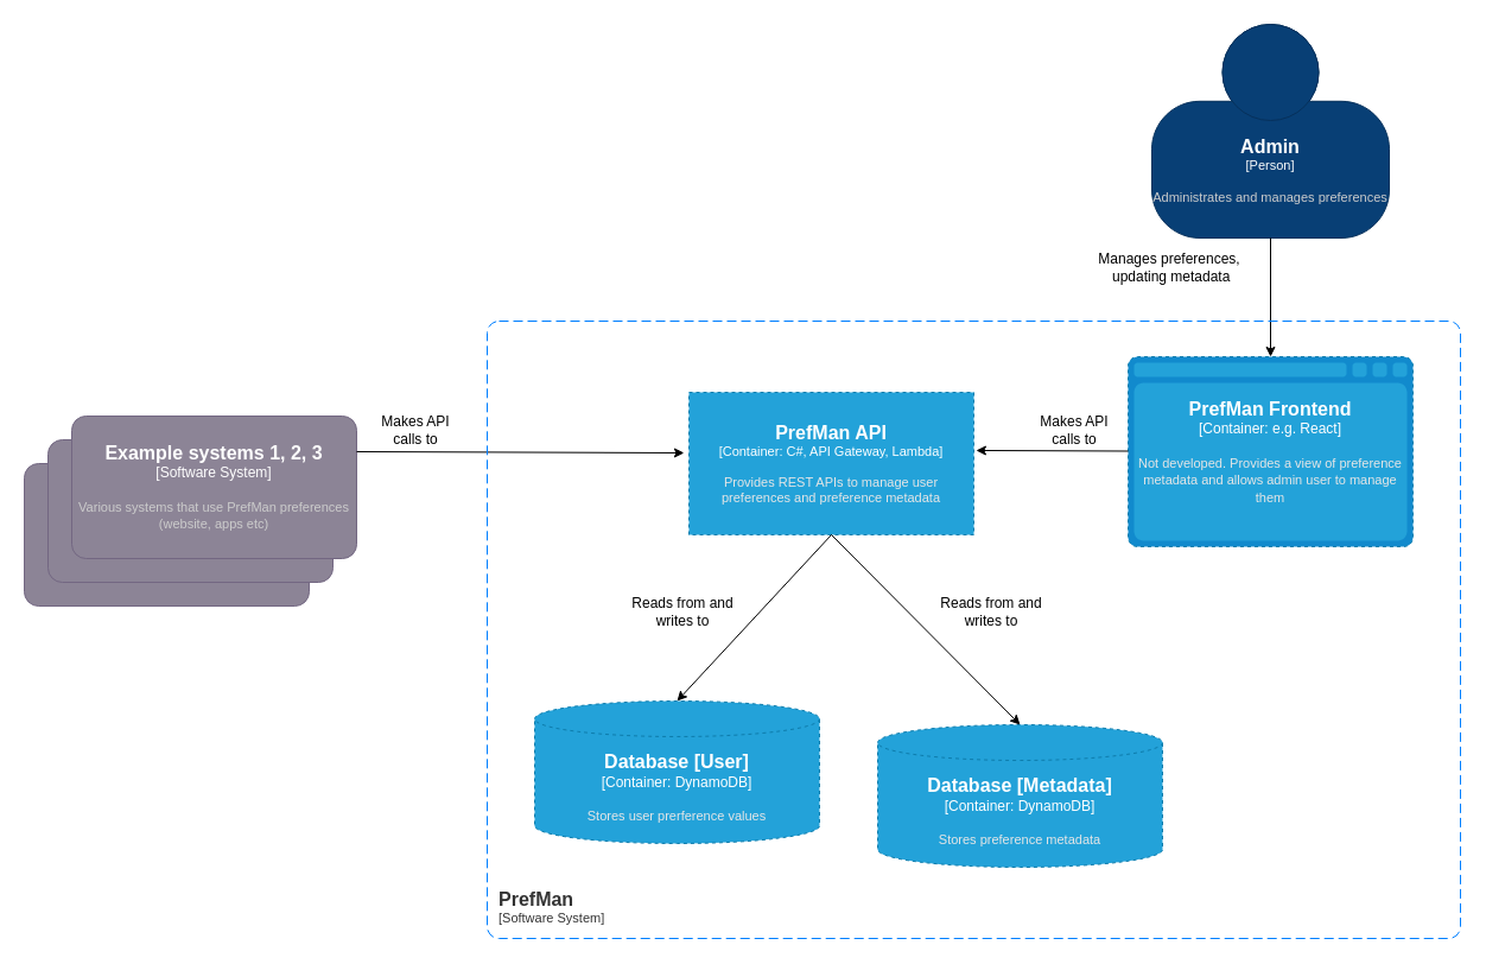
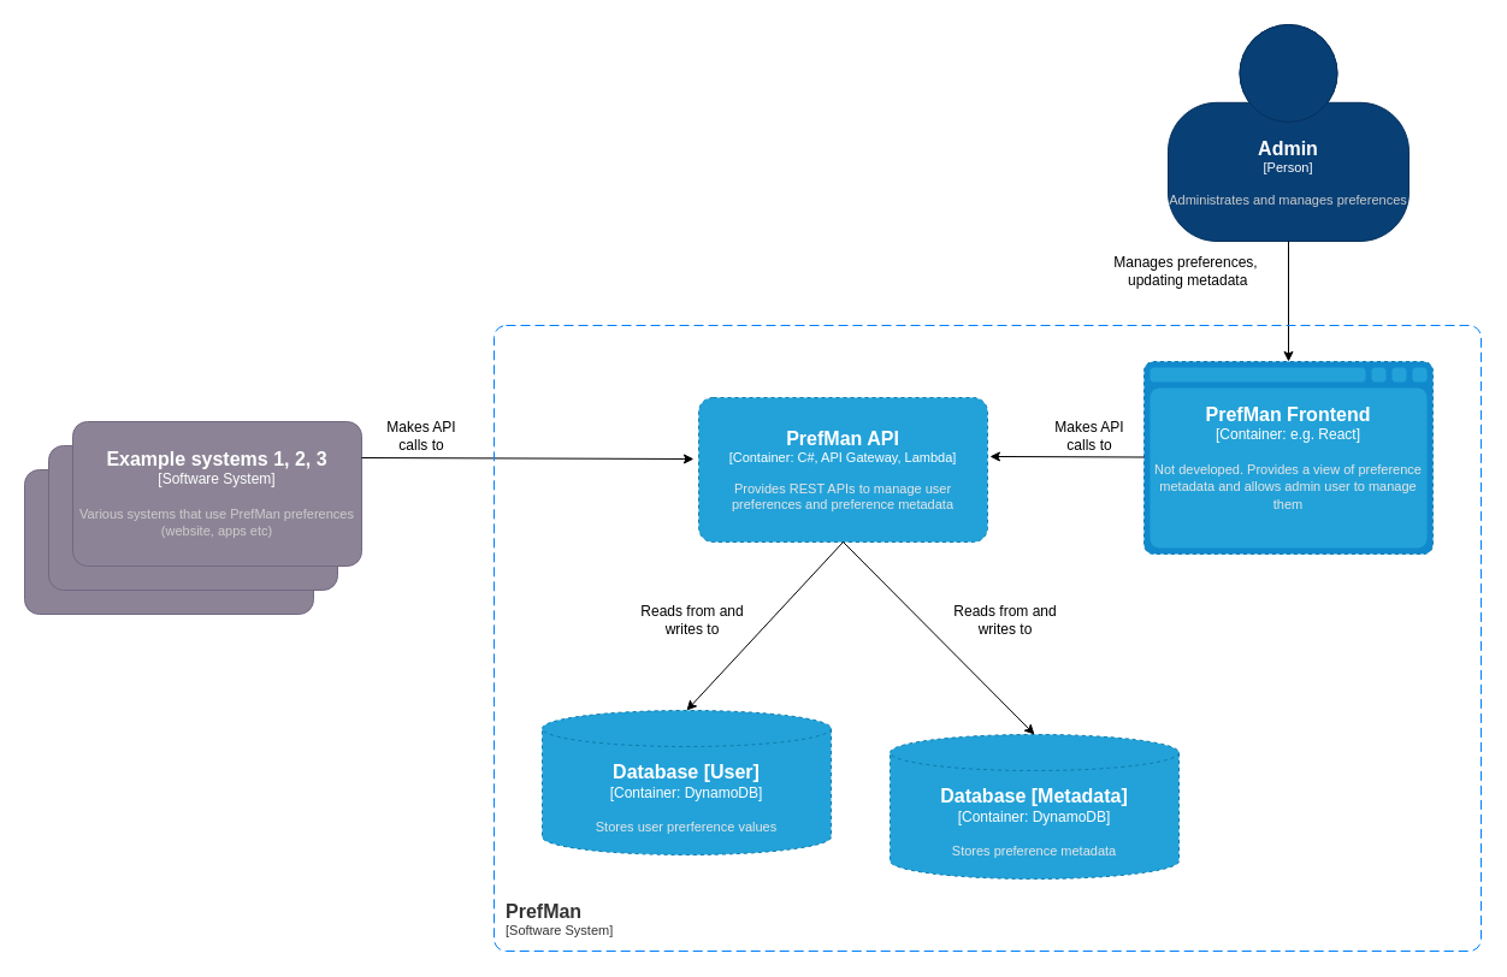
- <mxCell id="11" value="&lt;font style=&quot;font-size: 16px&quot;&gt;&lt;b&gt;PrefMan API&lt;/b&gt;&lt;/font&gt;&lt;div&gt;[Container: C#, API Gateway, Lambda]&lt;/div&gt;&lt;br&gt;&lt;div&gt;&lt;font style=&quot;font-size: 11px&quot;&gt;&lt;font color=&quot;#E6E6E6&quot;&gt;Provides REST APIs to manage user preferences and preference metadata&lt;/font&gt;&lt;/div&gt;" style="whiteSpace=wrap;html=1;fontSize=11;labelBackgroundColor=none;fillColor=#23A2D9;fontColor=#ffffff;align=center;arcSize=10;strokeColor=#0E7DAD;metaEdit=1;resizable=0;points=[[0.25,0,0],[0.5,0,0],[0.75,0,0],[1,0.25,0],[1,0.5,0],[1,0.75,0],[0.75,1,0],[0.5,1,0],[0.25,1,0],[0,0.75,0],[0,0.5,0],[0,0.25,0]];dashed=1;rounded=0;" parent="1" vertex="1"><mxGeometry x="580" y="330" width="240" height="120" as="geometry" /></mxCell>
+ <mxCell id="11" value="&lt;font style=&quot;font-size: 16px&quot;&gt;&lt;b&gt;PrefMan API&lt;/b&gt;&lt;/font&gt;&lt;div&gt;[Container: C#, API Gateway, Lambda]&lt;/div&gt;&lt;br&gt;&lt;div&gt;&lt;font style=&quot;font-size: 11px&quot;&gt;&lt;font color=&quot;#E6E6E6&quot;&gt;Provides REST APIs to manage user preferences and preference metadata&lt;/font&gt;&lt;/div&gt;" style="rounded=1;whiteSpace=wrap;html=1;fontSize=11;labelBackgroundColor=none;fillColor=#23A2D9;fontColor=#ffffff;align=center;arcSize=10;strokeColor=#0E7DAD;metaEdit=1;resizable=0;points=[[0.25,0,0],[0.5,0,0],[0.75,0,0],[1,0.25,0],[1,0.5,0],[1,0.75,0],[0.75,1,0],[0.5,1,0],[0.25,1,0],[0,0.75,0],[0,0.5,0],[0,0.25,0]];dashed=1;" parent="1" vertex="1"><mxGeometry x="580" y="330" width="240" height="120" as="geometry" /></mxCell>
